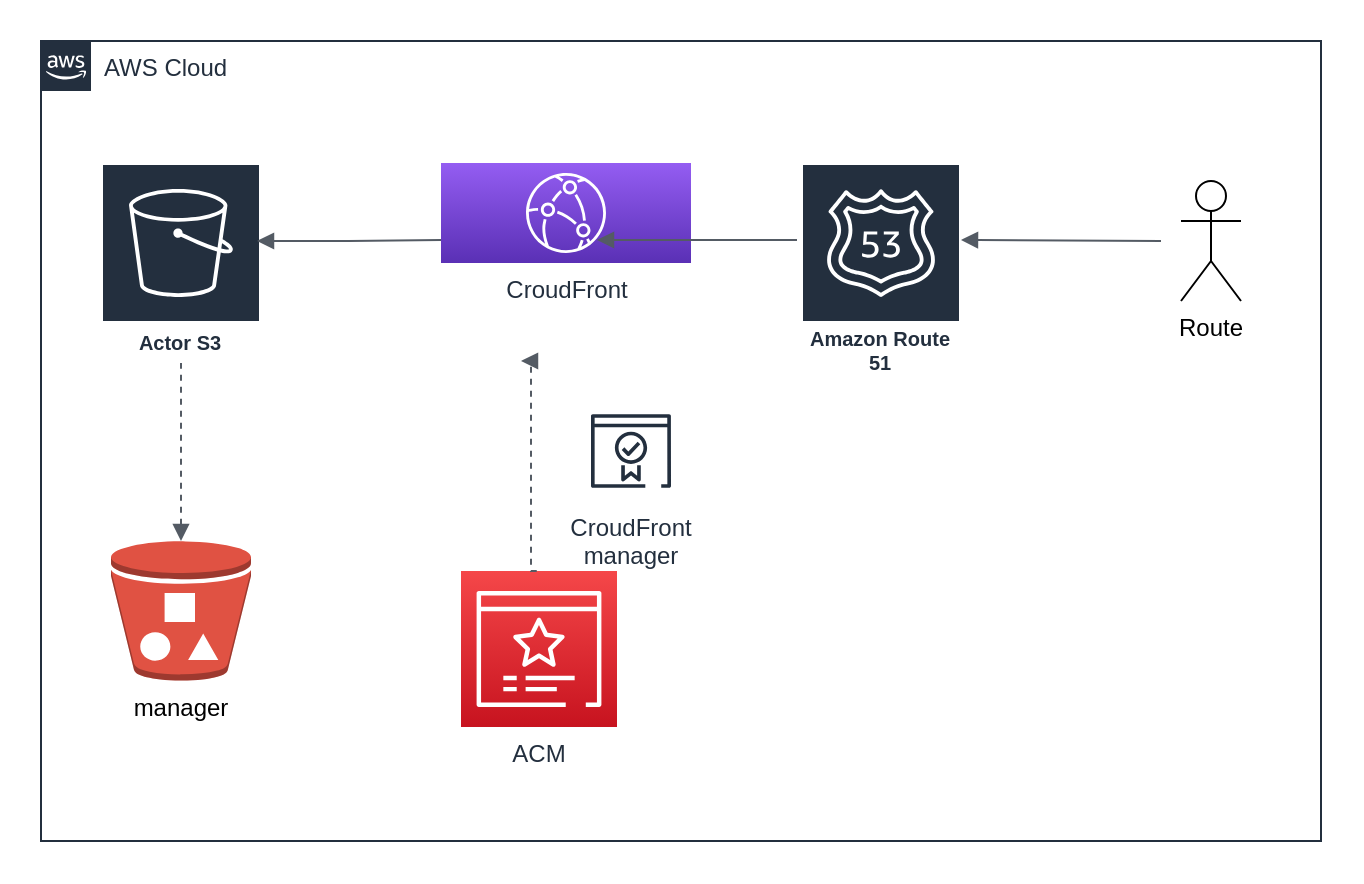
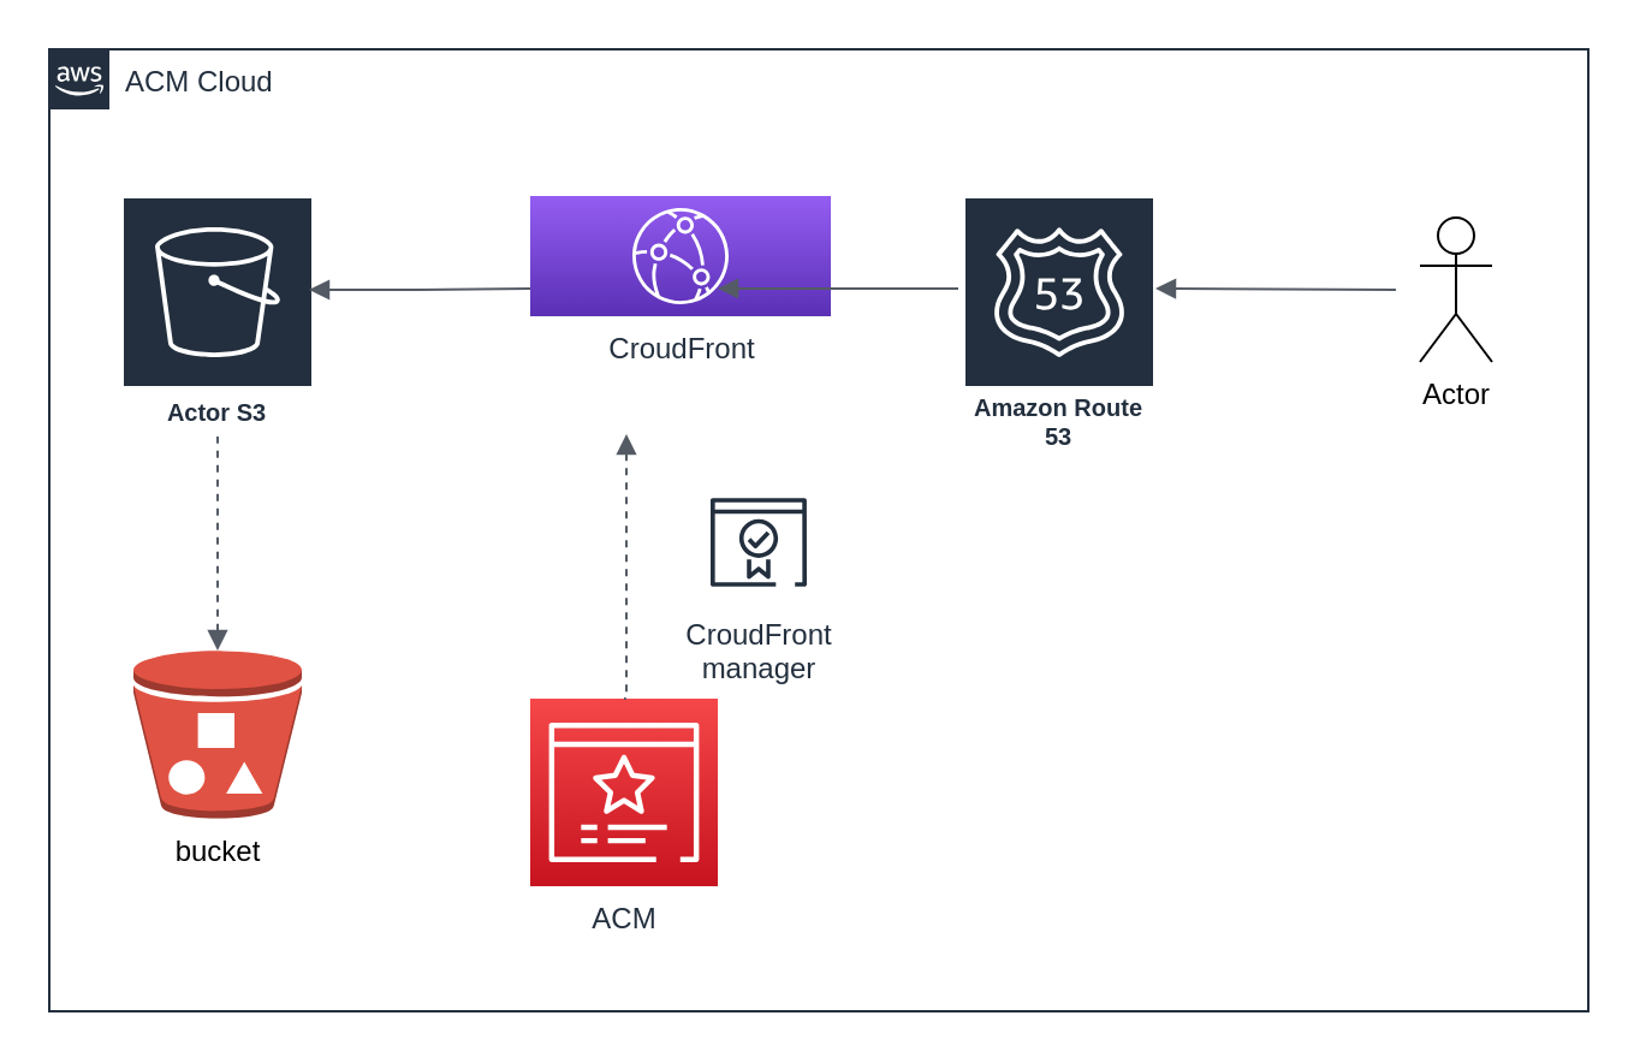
- <mxCell id="2" value="AWS Cloud" style="points=[[0,0],[0.25,0],[0.5,0],[0.75,0],[1,0],[1,0.25],[1,0.5],[1,0.75],[1,1],[0.75,1],[0.5,1],[0.25,1],[0,1],[0,0.75],[0,0.5],[0,0.25]];outlineConnect=0;gradientColor=none;html=1;whiteSpace=wrap;fontSize=12;fontStyle=0;container=1;pointerEvents=0;collapsible=0;recursiveResize=0;shape=mxgraph.aws4.group;grIcon=mxgraph.aws4.group_aws_cloud_alt;strokeColor=#232F3E;fillColor=none;verticalAlign=top;align=left;spacingLeft=30;fontColor=#232F3E;dashed=0;" vertex="1" parent="1"><mxGeometry x="20" width="640" height="400" as="geometry" y="20" /></mxCell>
+ <mxCell id="2" value="ACM Cloud" style="points=[[0,0],[0.25,0],[0.5,0],[0.75,0],[1,0],[1,0.25],[1,0.5],[1,0.75],[1,1],[0.75,1],[0.5,1],[0.25,1],[0,1],[0,0.75],[0,0.5],[0,0.25]];outlineConnect=0;gradientColor=none;html=1;whiteSpace=wrap;fontSize=12;fontStyle=0;container=1;pointerEvents=0;collapsible=0;recursiveResize=0;shape=mxgraph.aws4.group;grIcon=mxgraph.aws4.group_aws_cloud_alt;strokeColor=#232F3E;fillColor=none;verticalAlign=top;align=left;spacingLeft=30;fontColor=#232F3E;dashed=0;" vertex="1" parent="1"><mxGeometry x="20" width="640" height="400" as="geometry" y="20" /></mxCell>
- <mxCell id="3" value="Route" style="shape=umlActor;verticalLabelPosition=bottom;verticalAlign=top;html=1;" vertex="1" parent="2"><mxGeometry x="570" y="70" width="30" height="60" as="geometry" /></mxCell>
+ <mxCell id="3" value="Actor" style="shape=umlActor;verticalLabelPosition=bottom;verticalAlign=top;html=1;" vertex="1" parent="2"><mxGeometry x="570" y="70" width="30" height="60" as="geometry" /></mxCell>
- <mxCell id="7" value="Amazon Route 51" style="sketch=0;outlineConnect=0;fontColor=#232F3E;gradientColor=none;strokeColor=#ffffff;fillColor=#232F3E;dashed=0;verticalLabelPosition=middle;verticalAlign=bottom;align=center;html=1;whiteSpace=wrap;fontSize=10;fontStyle=1;spacing=3;shape=mxgraph.aws4.productIcon;prIcon=mxgraph.aws4.route_53;" vertex="1" parent="2"><mxGeometry x="380" y="61" width="80" height="110" as="geometry" /></mxCell>
+ <mxCell id="7" value="Amazon Route 53" style="sketch=0;outlineConnect=0;fontColor=#232F3E;gradientColor=none;strokeColor=#ffffff;fillColor=#232F3E;dashed=0;verticalLabelPosition=middle;verticalAlign=bottom;align=center;html=1;whiteSpace=wrap;fontSize=10;fontStyle=1;spacing=3;shape=mxgraph.aws4.productIcon;prIcon=mxgraph.aws4.route_53;" vertex="1" parent="2"><mxGeometry x="380" y="61" width="80" height="110" as="geometry" /></mxCell>
- <mxCell id="9" value="ACM" style="sketch=0;points=[[0,0,0],[0.25,0,0],[0.5,0,0],[0.75,0,0],[1,0,0],[0,1,0],[0.25,1,0],[0.5,1,0],[0.75,1,0],[1,1,0],[0,0.25,0],[0,0.5,0],[0,0.75,0],[1,0.25,0],[1,0.5,0],[1,0.75,0]];outlineConnect=0;fontColor=#232F3E;gradientColor=#F54749;gradientDirection=north;fillColor=#C7131F;strokeColor=#ffffff;dashed=0;verticalLabelPosition=bottom;verticalAlign=top;align=center;html=1;fontSize=12;fontStyle=0;aspect=fixed;shape=mxgraph.aws4.resourceIcon;resIcon=mxgraph.aws4.certificate_manager_3;" vertex="1" parent="2"><mxGeometry x="210" y="265" width="78" height="78" as="geometry" /></mxCell>
+ <mxCell id="9" value="ACM" style="sketch=0;points=[[0,0,0],[0.25,0,0],[0.5,0,0],[0.75,0,0],[1,0,0],[0,1,0],[0.25,1,0],[0.5,1,0],[0.75,1,0],[1,1,0],[0,0.25,0],[0,0.5,0],[0,0.75,0],[1,0.25,0],[1,0.5,0],[1,0.75,0]];outlineConnect=0;fontColor=#232F3E;gradientColor=#F54749;gradientDirection=north;fillColor=#C7131F;strokeColor=#ffffff;dashed=0;verticalLabelPosition=bottom;verticalAlign=top;align=center;html=1;fontSize=12;fontStyle=0;aspect=fixed;shape=mxgraph.aws4.resourceIcon;resIcon=mxgraph.aws4.certificate_manager_3;" vertex="1" parent="2"><mxGeometry x="200" y="270" width="78" height="78" as="geometry" /></mxCell>
- <mxCell id="5" value="manager" style="outlineConnect=0;dashed=0;verticalLabelPosition=bottom;verticalAlign=top;align=center;html=1;shape=mxgraph.aws3.bucket_with_objects;fillColor=#E05243;gradientColor=none;" vertex="1" parent="2"><mxGeometry x="35" y="250" width="70" height="69.75" as="geometry" /></mxCell>
+ <mxCell id="5" value="bucket" style="outlineConnect=0;dashed=0;verticalLabelPosition=bottom;verticalAlign=top;align=center;html=1;shape=mxgraph.aws3.bucket_with_objects;fillColor=#E05243;gradientColor=none;" vertex="1" parent="2"><mxGeometry x="35" y="250" width="70" height="69.75" as="geometry" /></mxCell>
